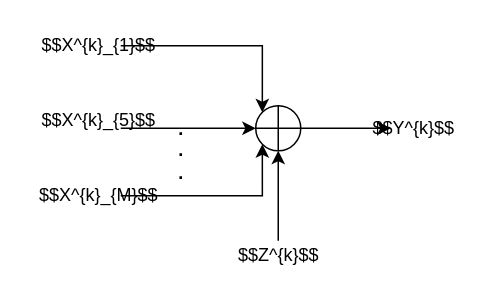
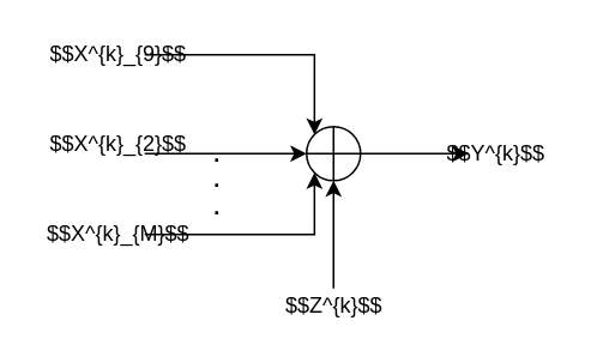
- <mxCell id="4" value="$$X^{k}_{1}$$" style="text;html=1;align=center;verticalAlign=middle;resizable=0;points=[];autosize=1;strokeColor=none;fillColor=none;" parent="1" vertex="1"><mxGeometry x="20" y="20" width="90" height="20" as="geometry" /></mxCell>
+ <mxCell id="4" value="$$X^{k}_{9}$$" style="text;html=1;align=center;verticalAlign=middle;resizable=0;points=[];autosize=1;strokeColor=none;fillColor=none;" parent="1" vertex="1"><mxGeometry x="20" y="20" width="90" height="20" as="geometry" /></mxCell>
- <mxCell id="6" value="$$X^{k}_{5}$$" style="text;html=1;align=center;verticalAlign=middle;resizable=0;points=[];autosize=1;strokeColor=none;fillColor=none;" parent="1" vertex="1"><mxGeometry x="20" y="70" width="90" height="20" as="geometry" /></mxCell>
+ <mxCell id="6" value="$$X^{k}_{2}$$" style="text;html=1;align=center;verticalAlign=middle;resizable=0;points=[];autosize=1;strokeColor=none;fillColor=none;" parent="1" vertex="1"><mxGeometry x="20" y="70" width="90" height="20" as="geometry" /></mxCell>
